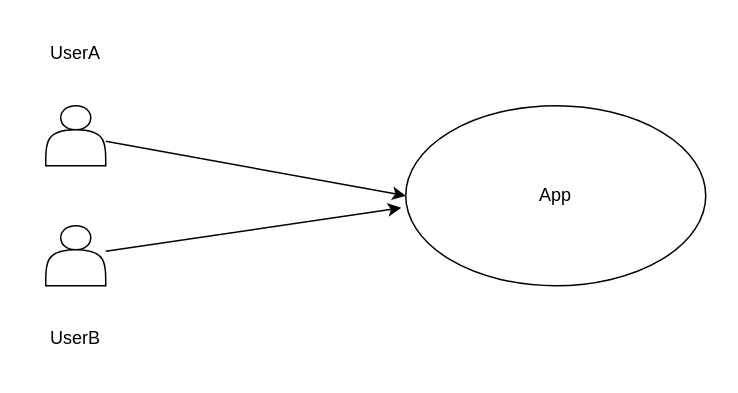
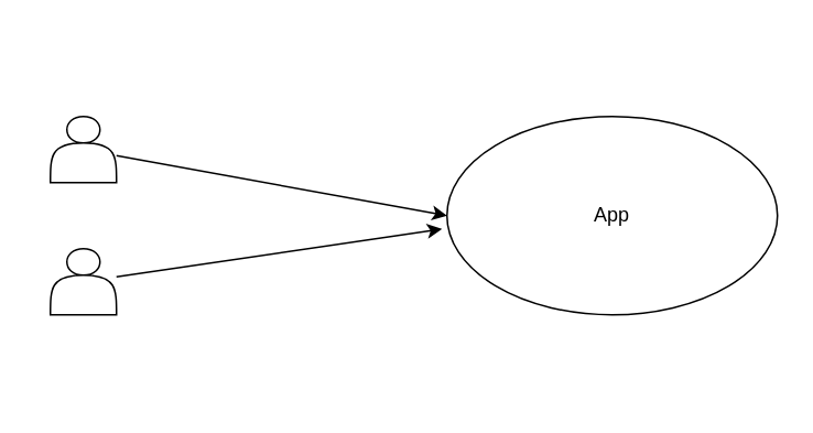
- <mxCell id="7" value="UserA" style="text;html=1;strokeColor=none;fillColor=none;align=center;verticalAlign=middle;whiteSpace=wrap;rounded=0;" vertex="1" parent="1"><mxGeometry x="20" y="20" width="60" height="30" as="geometry" /></mxCell>
- <mxCell id="8" value="UserB" style="text;html=1;strokeColor=none;fillColor=none;align=center;verticalAlign=middle;whiteSpace=wrap;rounded=0;" vertex="1" parent="1"><mxGeometry x="20" y="210" width="60" height="30" as="geometry" /></mxCell>
